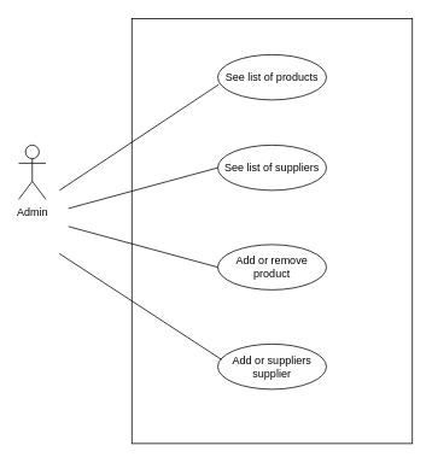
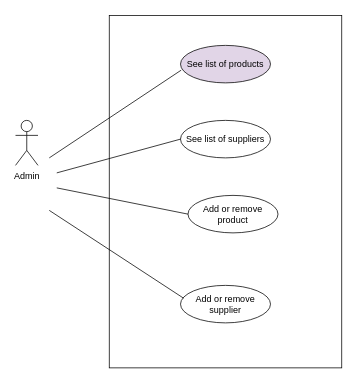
- <mxCell id="4" value="See list of products" style="ellipse;whiteSpace=wrap;html=1;" vertex="1" parent="1"><mxGeometry x="240" y="60" width="120" height="50" as="geometry" /></mxCell>
+ <mxCell id="4" value="See list of products" style="ellipse;whiteSpace=wrap;html=1;fillColor=#e1d5e7;" vertex="1" parent="1"><mxGeometry x="240" y="60" width="120" height="50" as="geometry" /></mxCell>
- <mxCell id="6" value="Add or remove product" style="ellipse;whiteSpace=wrap;html=1;" vertex="1" parent="1"><mxGeometry x="240" y="270" width="120" height="50" as="geometry" /></mxCell>
+ <mxCell id="6" value="Add or remove product" style="ellipse;whiteSpace=wrap;html=1;" vertex="1" parent="1"><mxGeometry x="250" y="260" width="120" height="50" as="geometry" /></mxCell>
- <mxCell id="7" value="Add or suppliers supplier" style="ellipse;whiteSpace=wrap;html=1;" vertex="1" parent="1"><mxGeometry x="240" y="380" width="120" height="50" as="geometry" /></mxCell>
+ <mxCell id="7" value="Add or remove supplier" style="ellipse;whiteSpace=wrap;html=1;" vertex="1" parent="1"><mxGeometry x="240" y="380" width="120" height="50" as="geometry" /></mxCell>
